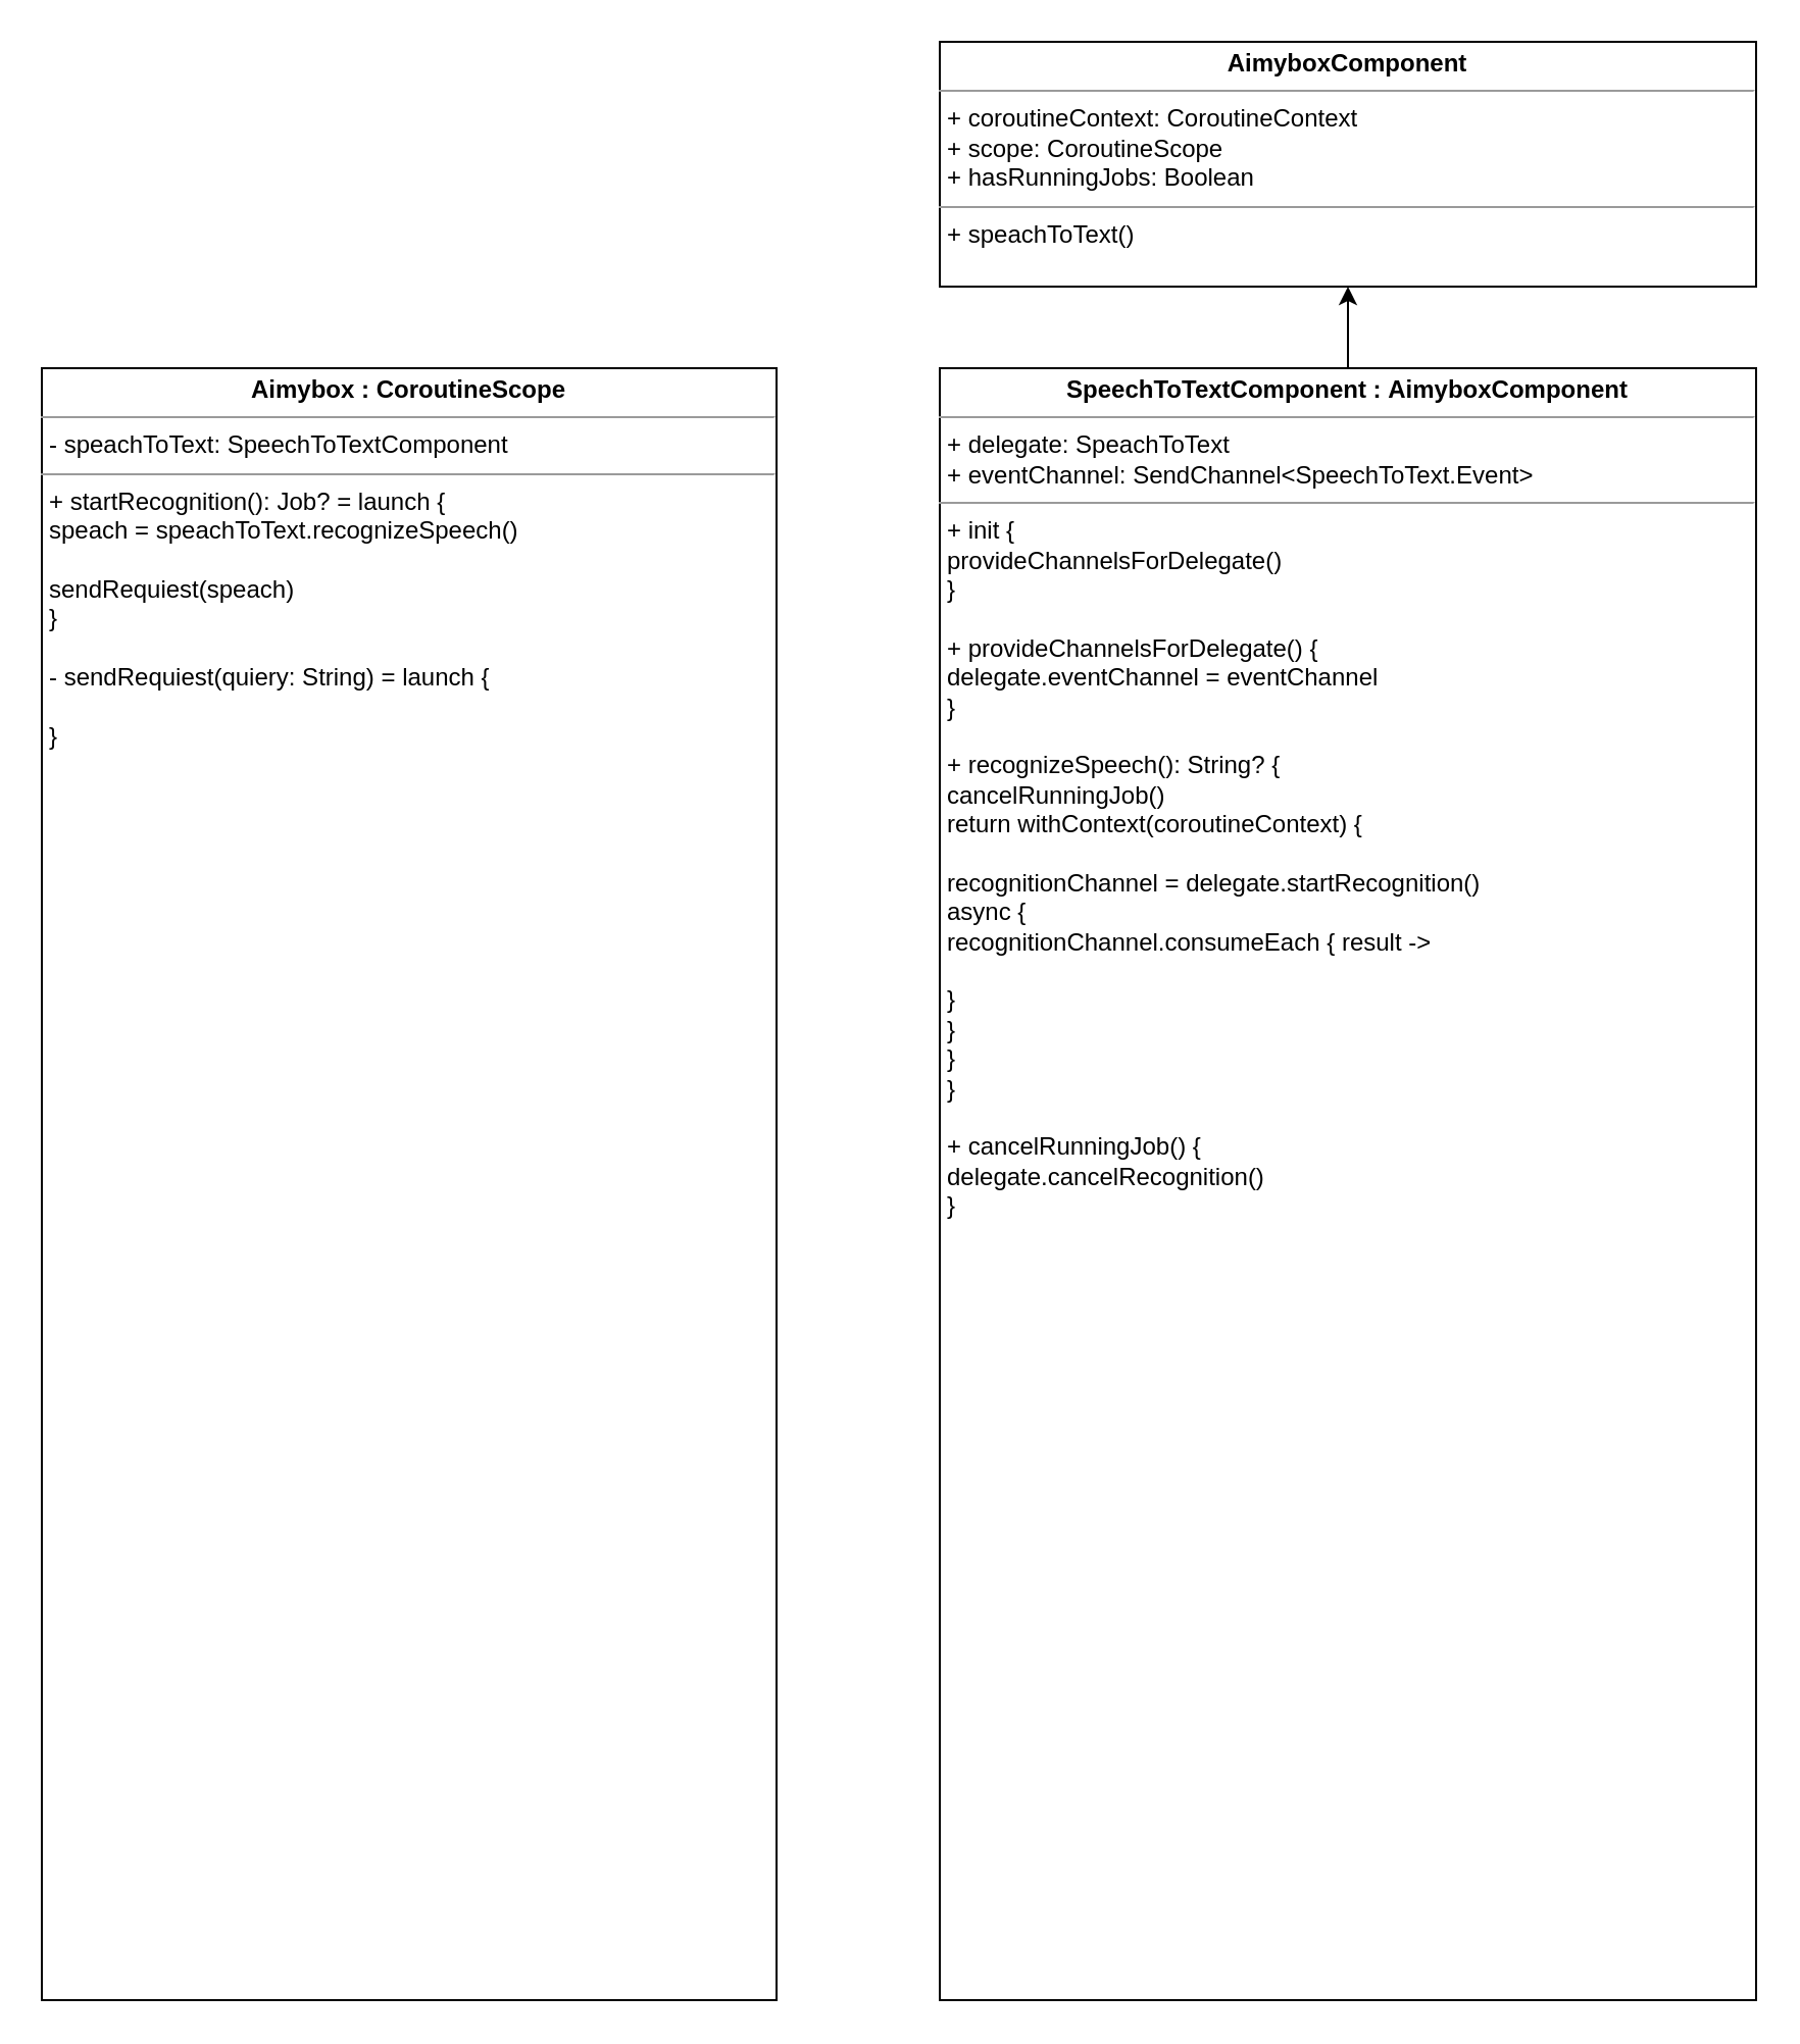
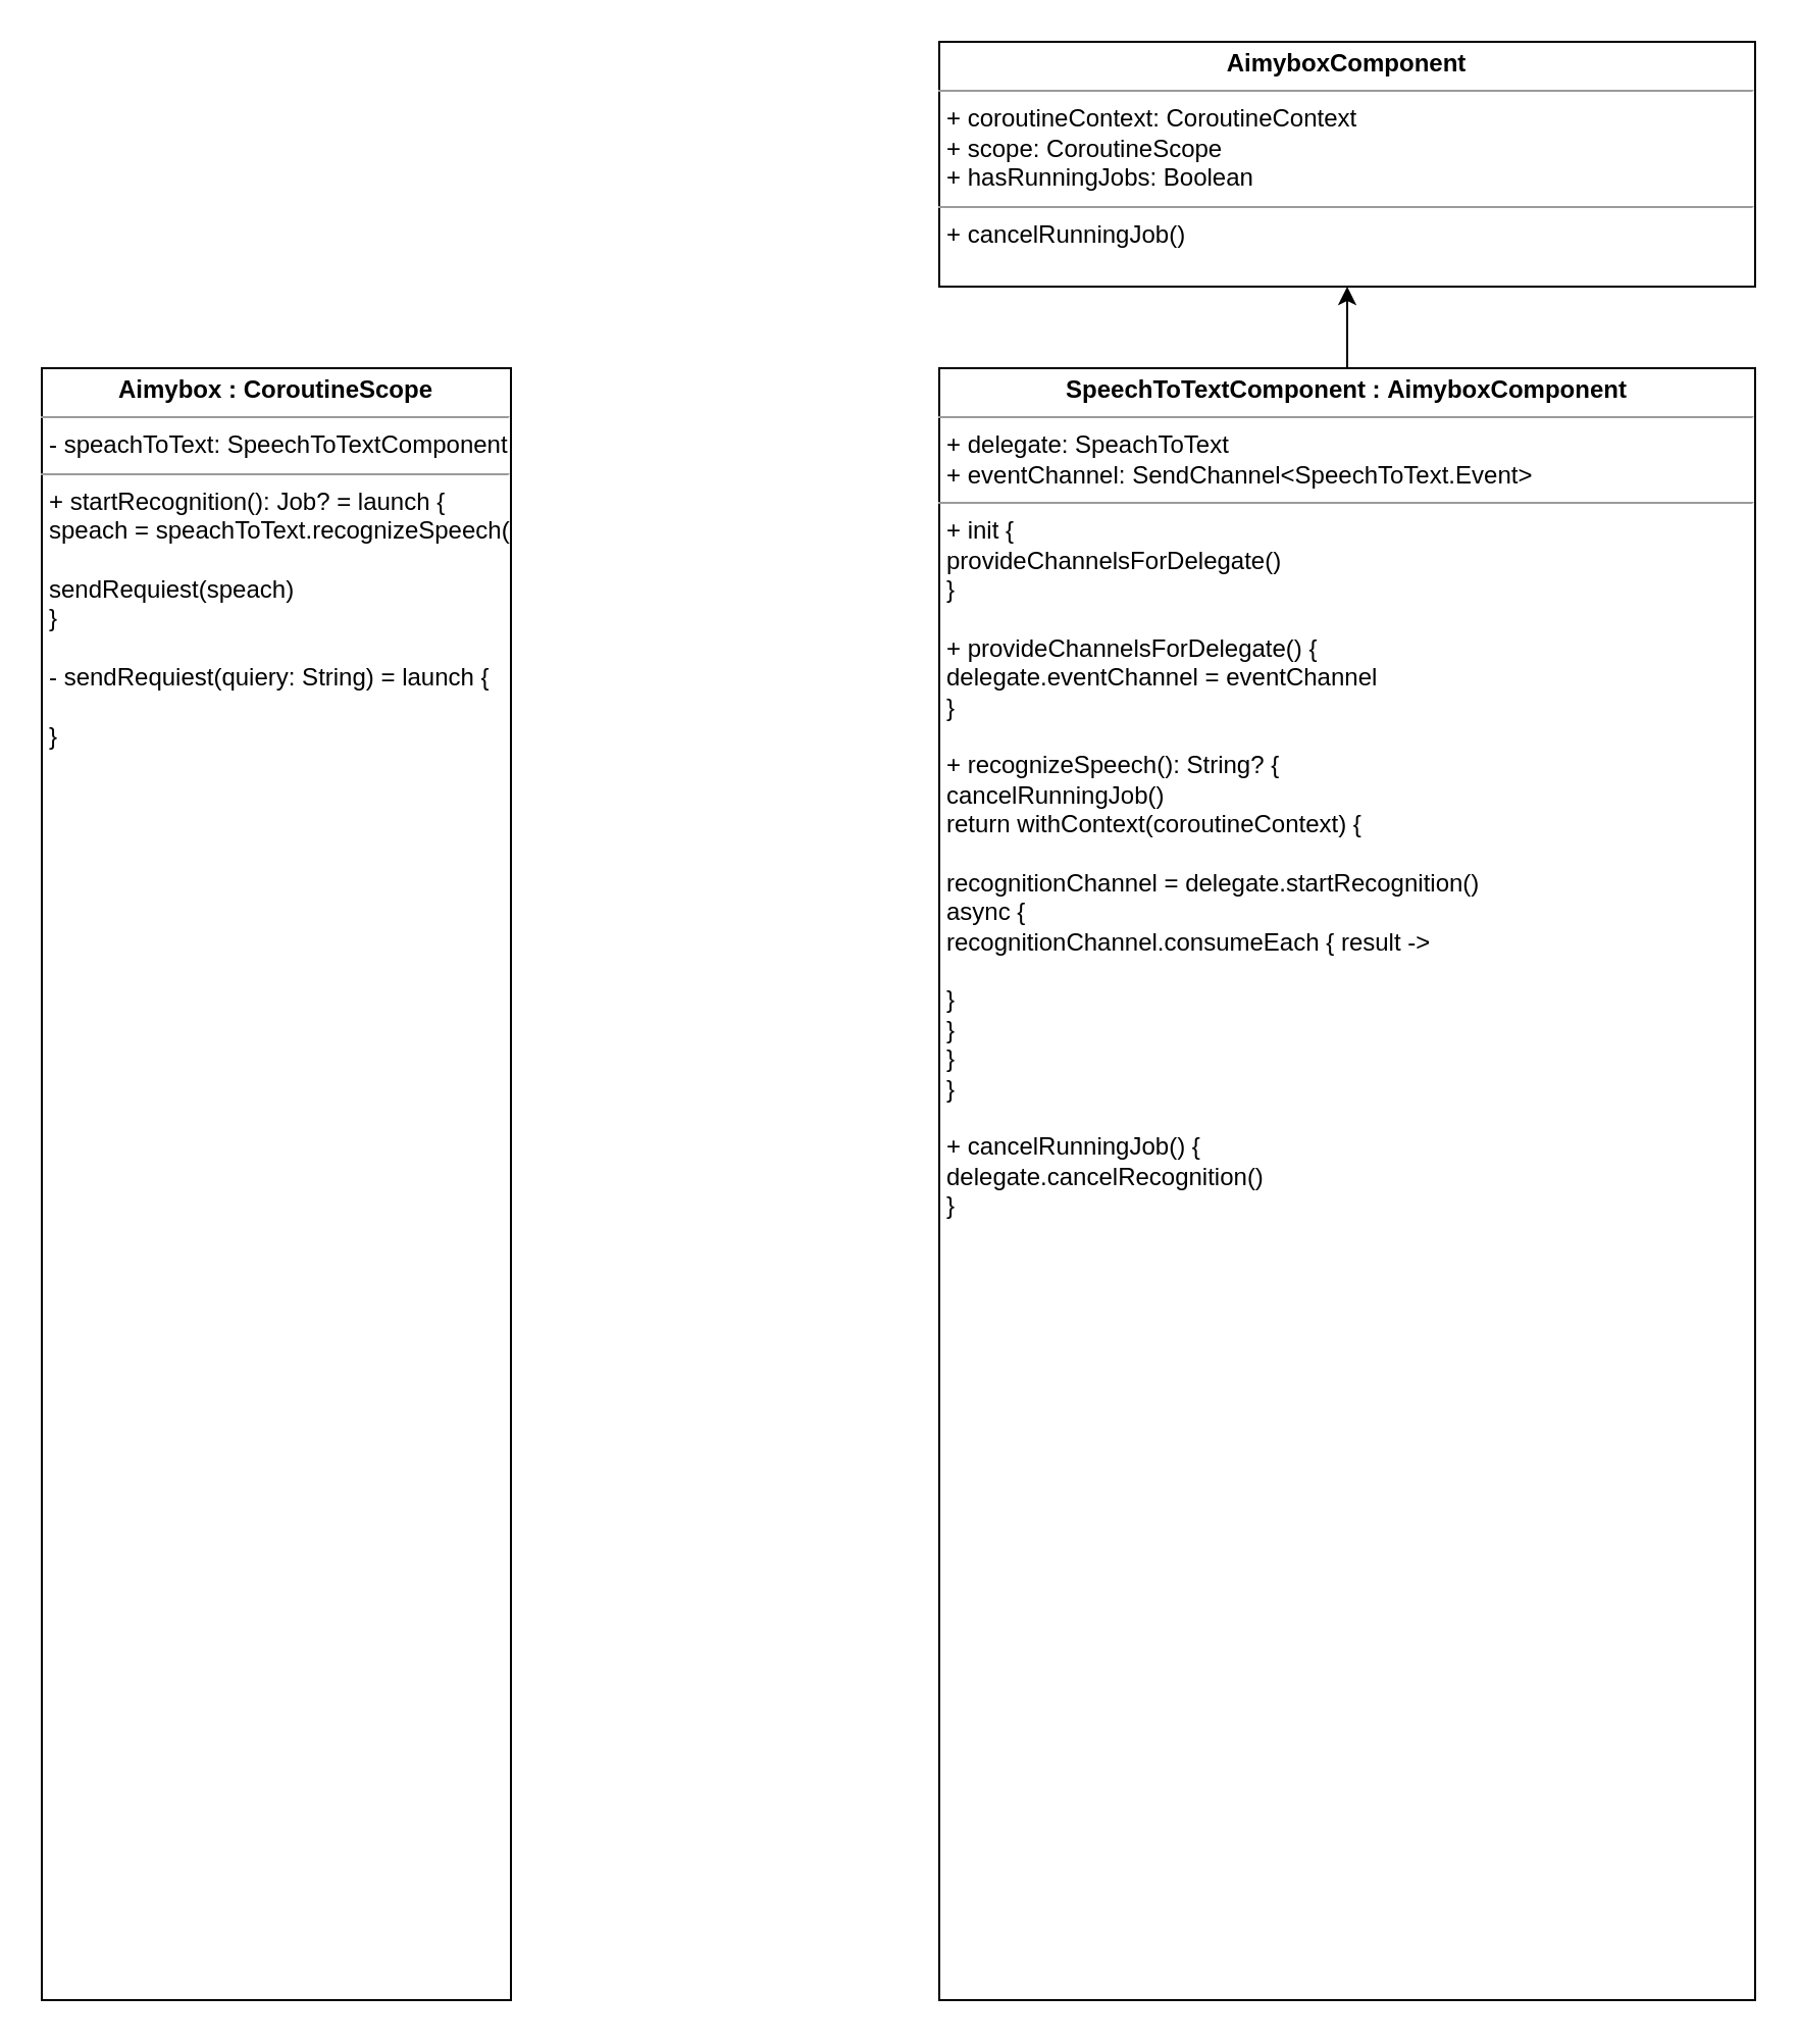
- <mxCell id="5" value="&lt;p style=&quot;margin:0px;margin-top:4px;text-align:center;&quot;&gt;&lt;b&gt;AimyboxComponent&lt;/b&gt;&lt;br&gt;&lt;/p&gt;&lt;hr size=&quot;1&quot;&gt;&lt;p style=&quot;margin:0px;margin-left:4px;&quot;&gt;+ coroutineContext:&amp;nbsp;CoroutineContext&lt;/p&gt;&lt;p style=&quot;margin:0px;margin-left:4px;&quot;&gt;+&amp;nbsp;scope: CoroutineScope&lt;/p&gt;&lt;p style=&quot;margin:0px;margin-left:4px;&quot;&gt;+&amp;nbsp;hasRunningJobs: Boolean&lt;/p&gt;&lt;hr size=&quot;1&quot;&gt;&lt;p style=&quot;margin:0px;margin-left:4px;&quot;&gt;+ speachToText()&lt;/p&gt;" style="verticalAlign=top;align=left;overflow=fill;fontSize=12;fontFamily=Helvetica;html=1;" vertex="1" parent="1"><mxGeometry x="460" y="20" width="400" height="120" as="geometry" /></mxCell>
+ <mxCell id="5" value="&lt;p style=&quot;margin:0px;margin-top:4px;text-align:center;&quot;&gt;&lt;b&gt;AimyboxComponent&lt;/b&gt;&lt;br&gt;&lt;/p&gt;&lt;hr size=&quot;1&quot;&gt;&lt;p style=&quot;margin:0px;margin-left:4px;&quot;&gt;+ coroutineContext:&amp;nbsp;CoroutineContext&lt;/p&gt;&lt;p style=&quot;margin:0px;margin-left:4px;&quot;&gt;+&amp;nbsp;scope: CoroutineScope&lt;/p&gt;&lt;p style=&quot;margin:0px;margin-left:4px;&quot;&gt;+&amp;nbsp;hasRunningJobs: Boolean&lt;/p&gt;&lt;hr size=&quot;1&quot;&gt;&lt;p style=&quot;margin:0px;margin-left:4px;&quot;&gt;+ cancelRunningJob()&lt;/p&gt;" style="verticalAlign=top;align=left;overflow=fill;fontSize=12;fontFamily=Helvetica;html=1;" vertex="1" parent="1"><mxGeometry x="460" y="20" width="400" height="120" as="geometry" /></mxCell>
- <mxCell id="2" value="&lt;p style=&quot;margin:0px;margin-top:4px;text-align:center;&quot;&gt;&lt;b&gt;Aimybox&amp;nbsp;&lt;/b&gt;&lt;b style=&quot;background-color: initial;&quot;&gt;: CoroutineScope&lt;/b&gt;&lt;/p&gt;&lt;hr size=&quot;1&quot;&gt;&lt;p style=&quot;margin:0px;margin-left:4px;&quot;&gt;- speachToText: SpeechToTextComponent&lt;/p&gt;&lt;hr size=&quot;1&quot;&gt;&lt;p style=&quot;margin:0px;margin-left:4px;&quot;&gt;+ startRecognition(): Job? =&amp;nbsp;&lt;span style=&quot;background-color: initial;&quot;&gt;launch {&lt;/span&gt;&lt;/p&gt;&lt;p style=&quot;margin:0px;margin-left:4px;&quot;&gt;speach =&amp;nbsp;speachToText.recognizeSpeech()&lt;/p&gt;&lt;p style=&quot;margin:0px;margin-left:4px;&quot;&gt;&lt;br&gt;&lt;/p&gt;&lt;p style=&quot;margin:0px;margin-left:4px;&quot;&gt;sendRequiest(speach)&lt;/p&gt;&lt;p style=&quot;margin:0px;margin-left:4px;&quot;&gt;}&lt;/p&gt;&lt;p style=&quot;margin:0px;margin-left:4px;&quot;&gt;&lt;br&gt;&lt;/p&gt;&lt;p style=&quot;margin:0px;margin-left:4px;&quot;&gt;- sendRequiest(quiery: String) = launch {&lt;/p&gt;&lt;p style=&quot;margin:0px;margin-left:4px;&quot;&gt;&lt;br&gt;&lt;/p&gt;&lt;p style=&quot;margin:0px;margin-left:4px;&quot;&gt;}&lt;/p&gt;" style="verticalAlign=top;align=left;overflow=fill;fontSize=12;fontFamily=Helvetica;html=1;" vertex="1" parent="1"><mxGeometry x="20" y="180" width="360" height="800" as="geometry" /></mxCell>
+ <mxCell id="2" value="&lt;p style=&quot;margin:0px;margin-top:4px;text-align:center;&quot;&gt;&lt;b&gt;Aimybox&amp;nbsp;&lt;/b&gt;&lt;b style=&quot;background-color: initial;&quot;&gt;: CoroutineScope&lt;/b&gt;&lt;/p&gt;&lt;hr size=&quot;1&quot;&gt;&lt;p style=&quot;margin:0px;margin-left:4px;&quot;&gt;- speachToText: SpeechToTextComponent&lt;/p&gt;&lt;hr size=&quot;1&quot;&gt;&lt;p style=&quot;margin:0px;margin-left:4px;&quot;&gt;+ startRecognition(): Job? =&amp;nbsp;&lt;span style=&quot;background-color: initial;&quot;&gt;launch {&lt;/span&gt;&lt;/p&gt;&lt;p style=&quot;margin:0px;margin-left:4px;&quot;&gt;speach =&amp;nbsp;speachToText.recognizeSpeech()&lt;/p&gt;&lt;p style=&quot;margin:0px;margin-left:4px;&quot;&gt;&lt;br&gt;&lt;/p&gt;&lt;p style=&quot;margin:0px;margin-left:4px;&quot;&gt;sendRequiest(speach)&lt;/p&gt;&lt;p style=&quot;margin:0px;margin-left:4px;&quot;&gt;}&lt;/p&gt;&lt;p style=&quot;margin:0px;margin-left:4px;&quot;&gt;&lt;br&gt;&lt;/p&gt;&lt;p style=&quot;margin:0px;margin-left:4px;&quot;&gt;- sendRequiest(quiery: String) = launch {&lt;/p&gt;&lt;p style=&quot;margin:0px;margin-left:4px;&quot;&gt;&lt;br&gt;&lt;/p&gt;&lt;p style=&quot;margin:0px;margin-left:4px;&quot;&gt;}&lt;/p&gt;" style="verticalAlign=top;align=left;overflow=fill;fontSize=12;fontFamily=Helvetica;html=1;" vertex="1" parent="1"><mxGeometry x="20" y="180" width="230" height="800" as="geometry" /></mxCell>
